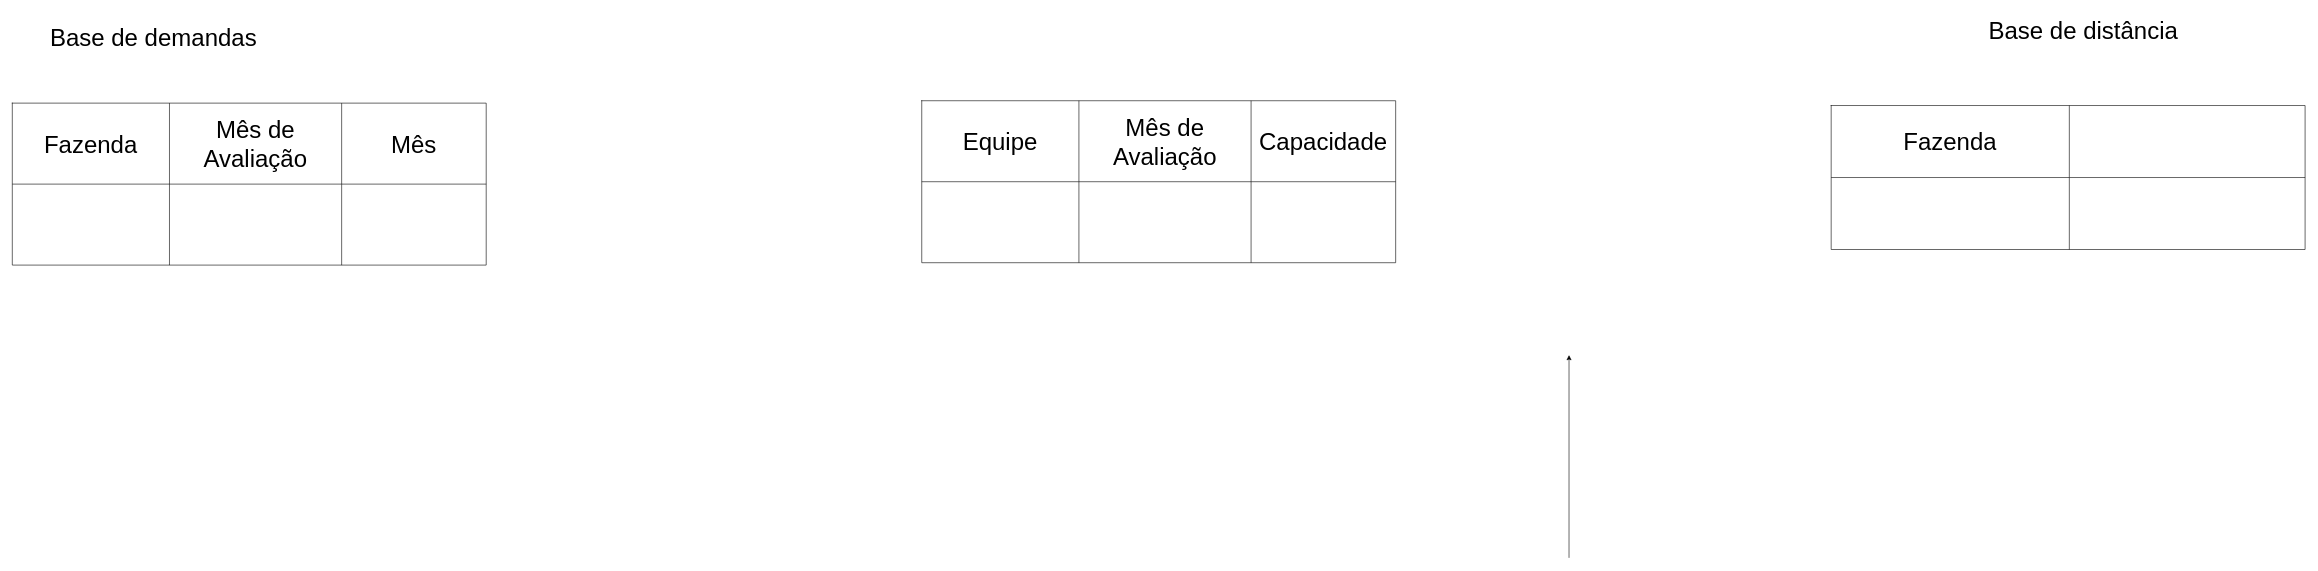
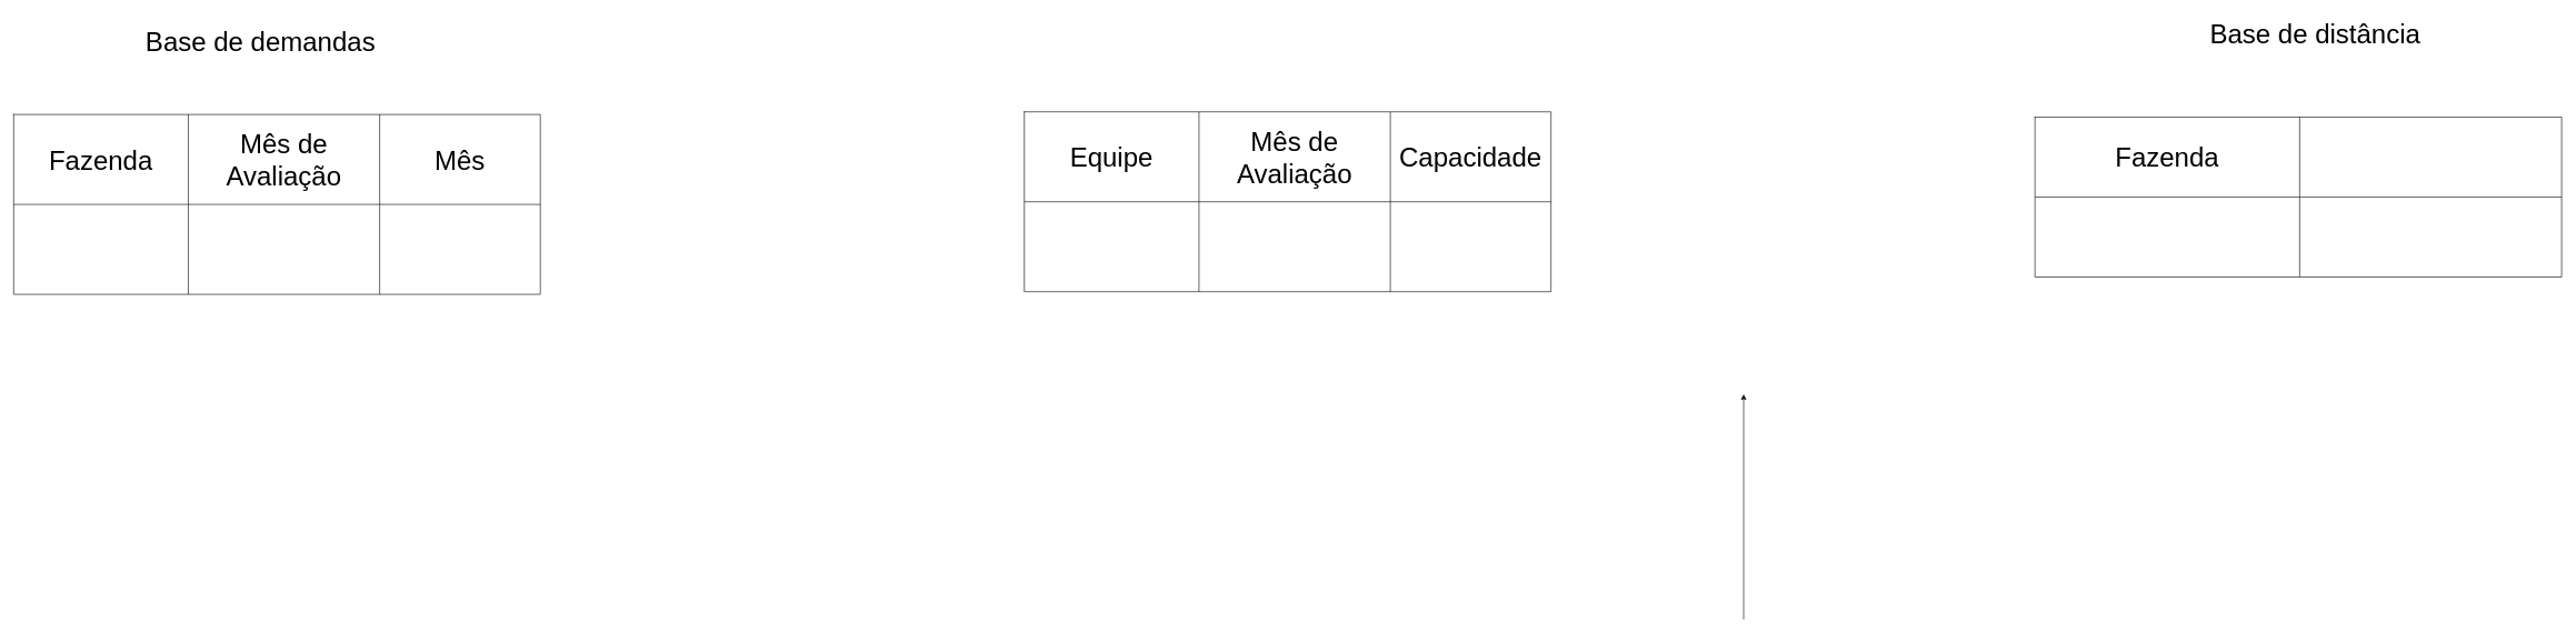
- <mxCell id="12" value="Base de demandas" style="text;html=1;align=center;verticalAlign=middle;resizable=0;points=[];autosize=1;strokeColor=none;fillColor=none;fontSize=40;fontColor=#000000;" vertex="1" parent="1"><mxGeometry x="75" y="31" width="360" height="60" as="geometry" /></mxCell>
+ <mxCell id="12" value="Base de demandas" style="text;html=1;align=center;verticalAlign=middle;resizable=0;points=[];autosize=1;strokeColor=none;fillColor=none;fontSize=40;fontColor=#000000;" vertex="1" parent="1"><mxGeometry x="210" y="31" width="360" height="60" as="geometry" /></mxCell>
